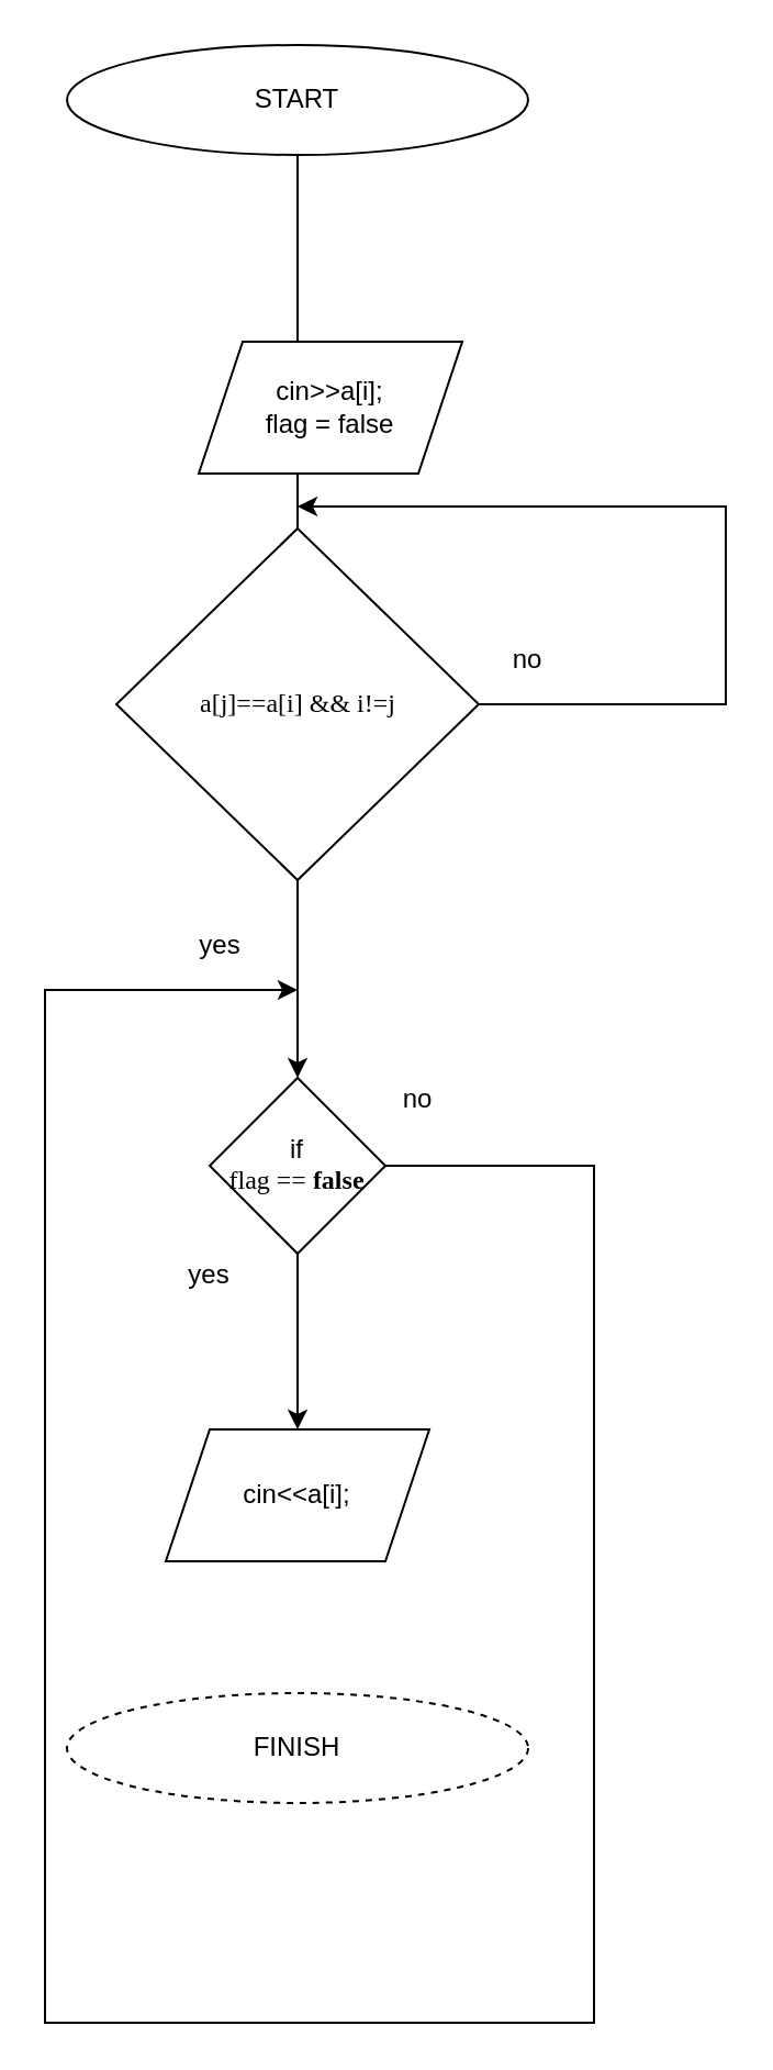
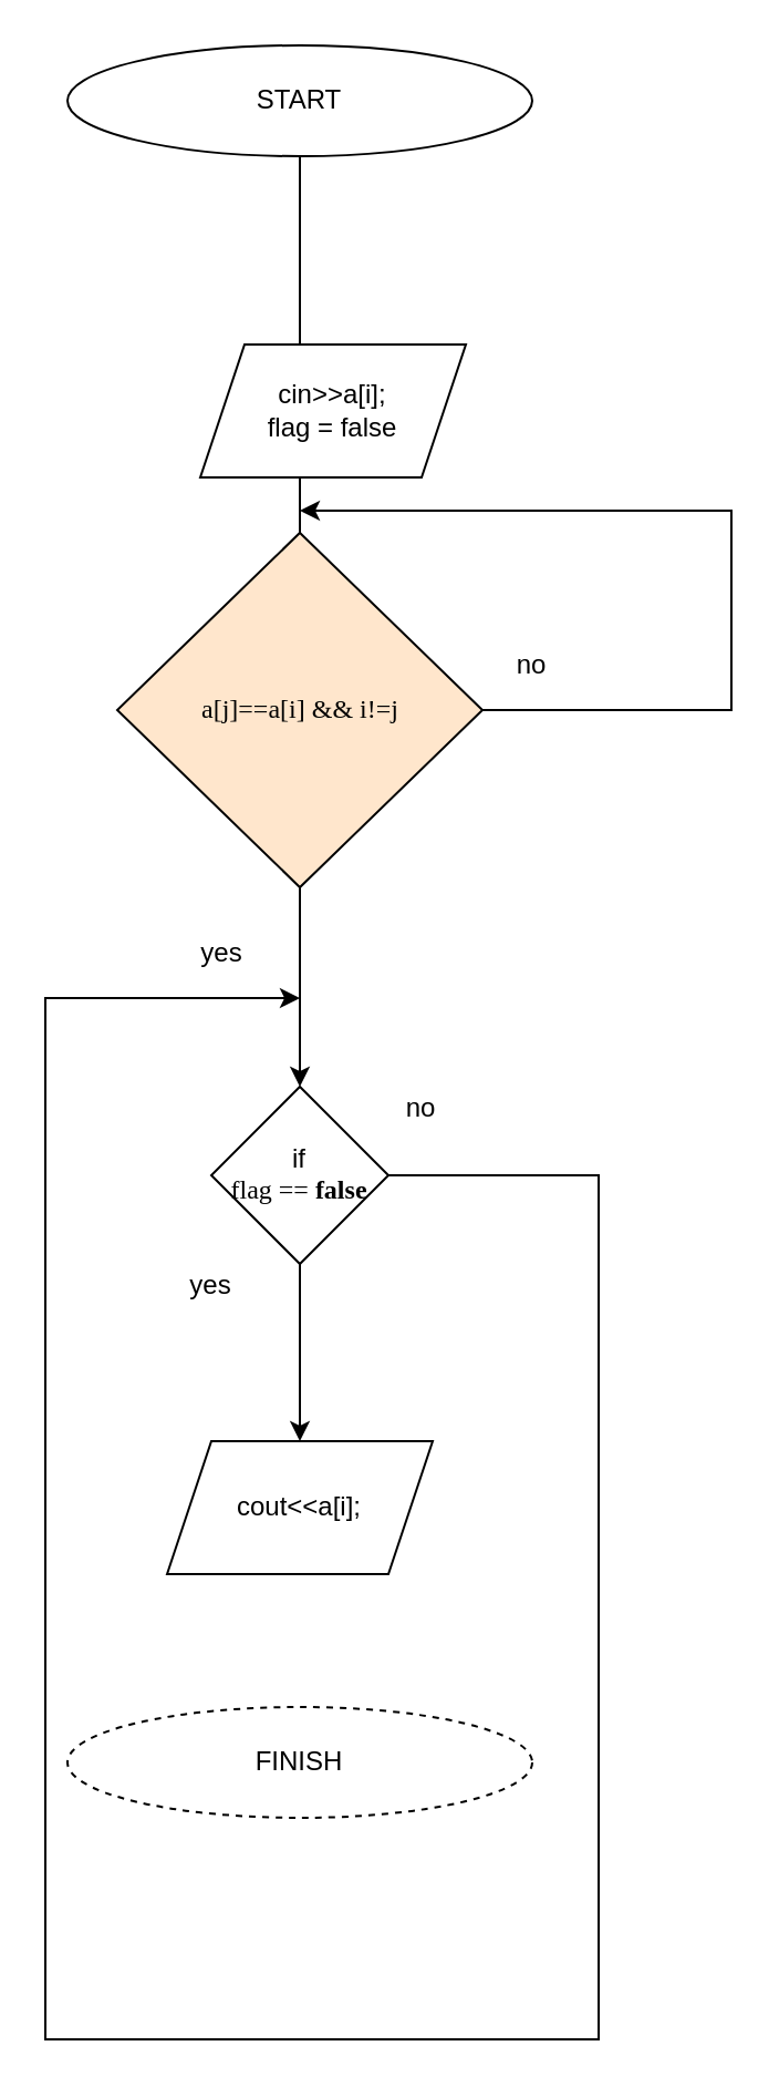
- <mxCell id="7" value="&lt;p style=&quot;margin: 0px; font-style: normal; font-variant-caps: normal; font-weight: normal; font-stretch: normal; font-size: 12px; line-height: normal; font-family: menlo;&quot;&gt;a[j]==a[i] &amp;amp;&amp;amp; i!=j&lt;/p&gt;" style="rhombus;whiteSpace=wrap;html=1;labelBackgroundColor=none;" vertex="1" parent="1"><mxGeometry x="52.5" y="240" width="165" height="160" as="geometry" /></mxCell>
+ <mxCell id="7" value="&lt;p style=&quot;margin: 0px; font-style: normal; font-variant-caps: normal; font-weight: normal; font-stretch: normal; font-size: 12px; line-height: normal; font-family: menlo;&quot;&gt;a[j]==a[i] &amp;amp;&amp;amp; i!=j&lt;/p&gt;" style="rhombus;whiteSpace=wrap;html=1;labelBackgroundColor=none;fillColor=#ffe6cc;" vertex="1" parent="1"><mxGeometry x="52.5" y="240" width="165" height="160" as="geometry" /></mxCell>
- <mxCell id="15" value="cin&amp;lt;&amp;lt;a[i];" style="shape=parallelogram;perimeter=parallelogramPerimeter;whiteSpace=wrap;html=1;fixedSize=1;labelBackgroundColor=none;fontColor=#000000;" vertex="1" parent="1"><mxGeometry x="75" y="650" width="120" height="60" as="geometry" /></mxCell>
+ <mxCell id="15" value="cout&amp;lt;&amp;lt;a[i];" style="shape=parallelogram;perimeter=parallelogramPerimeter;whiteSpace=wrap;html=1;fixedSize=1;labelBackgroundColor=none;fontColor=#000000;" vertex="1" parent="1"><mxGeometry x="75" y="650" width="120" height="60" as="geometry" /></mxCell>
